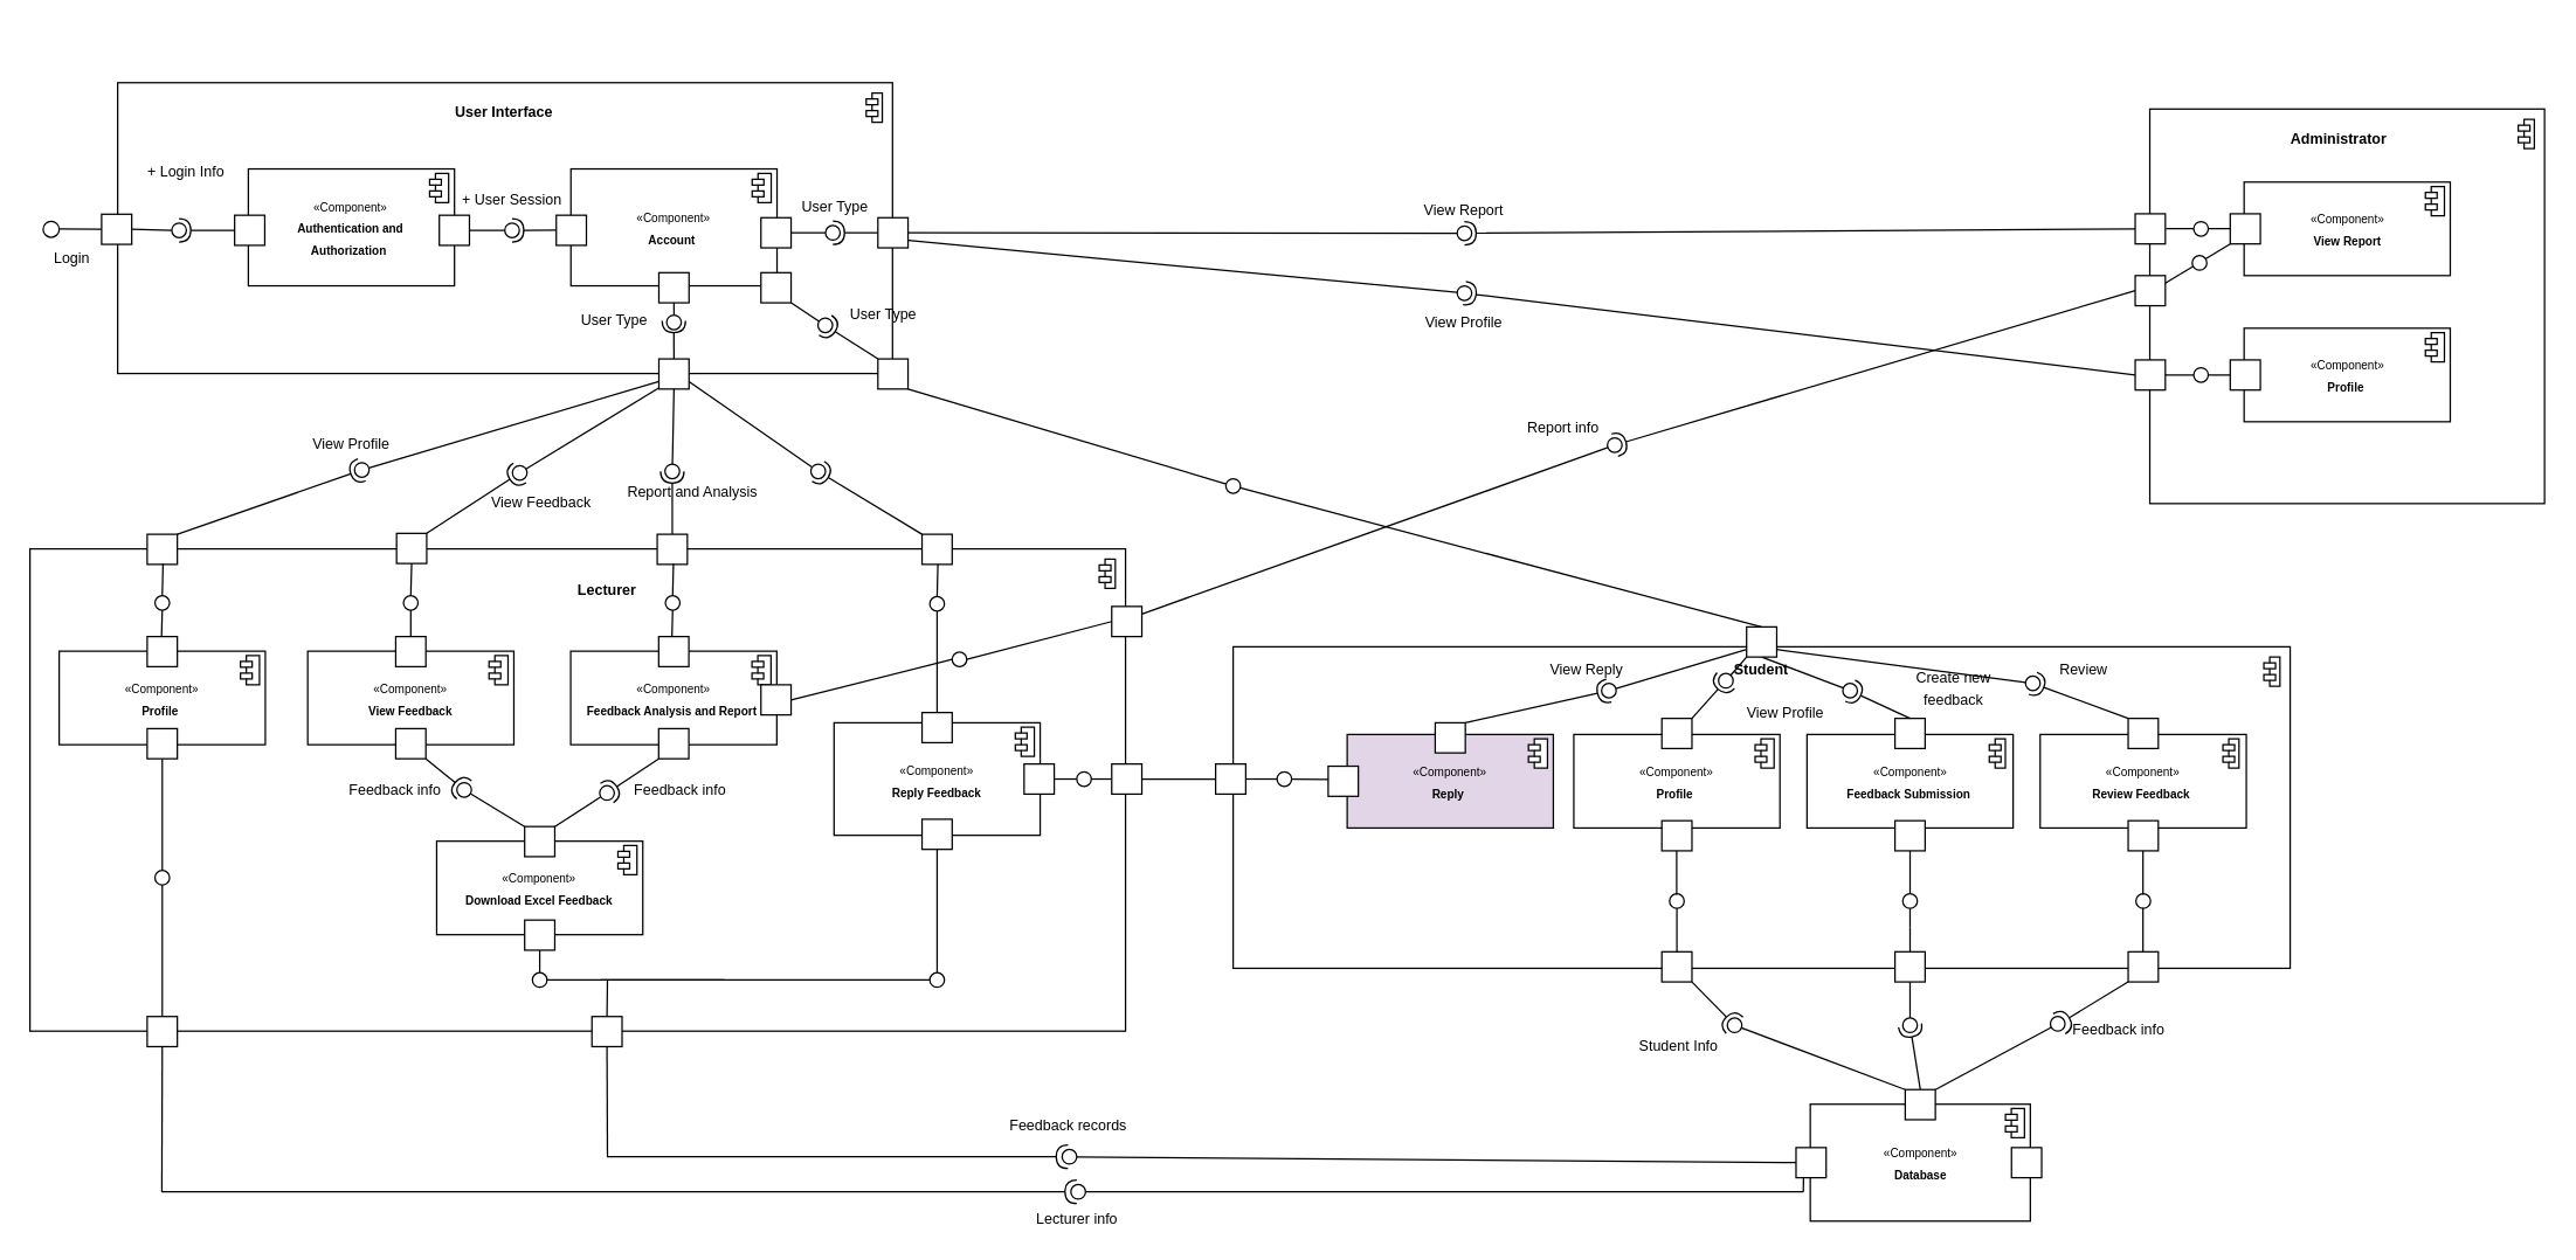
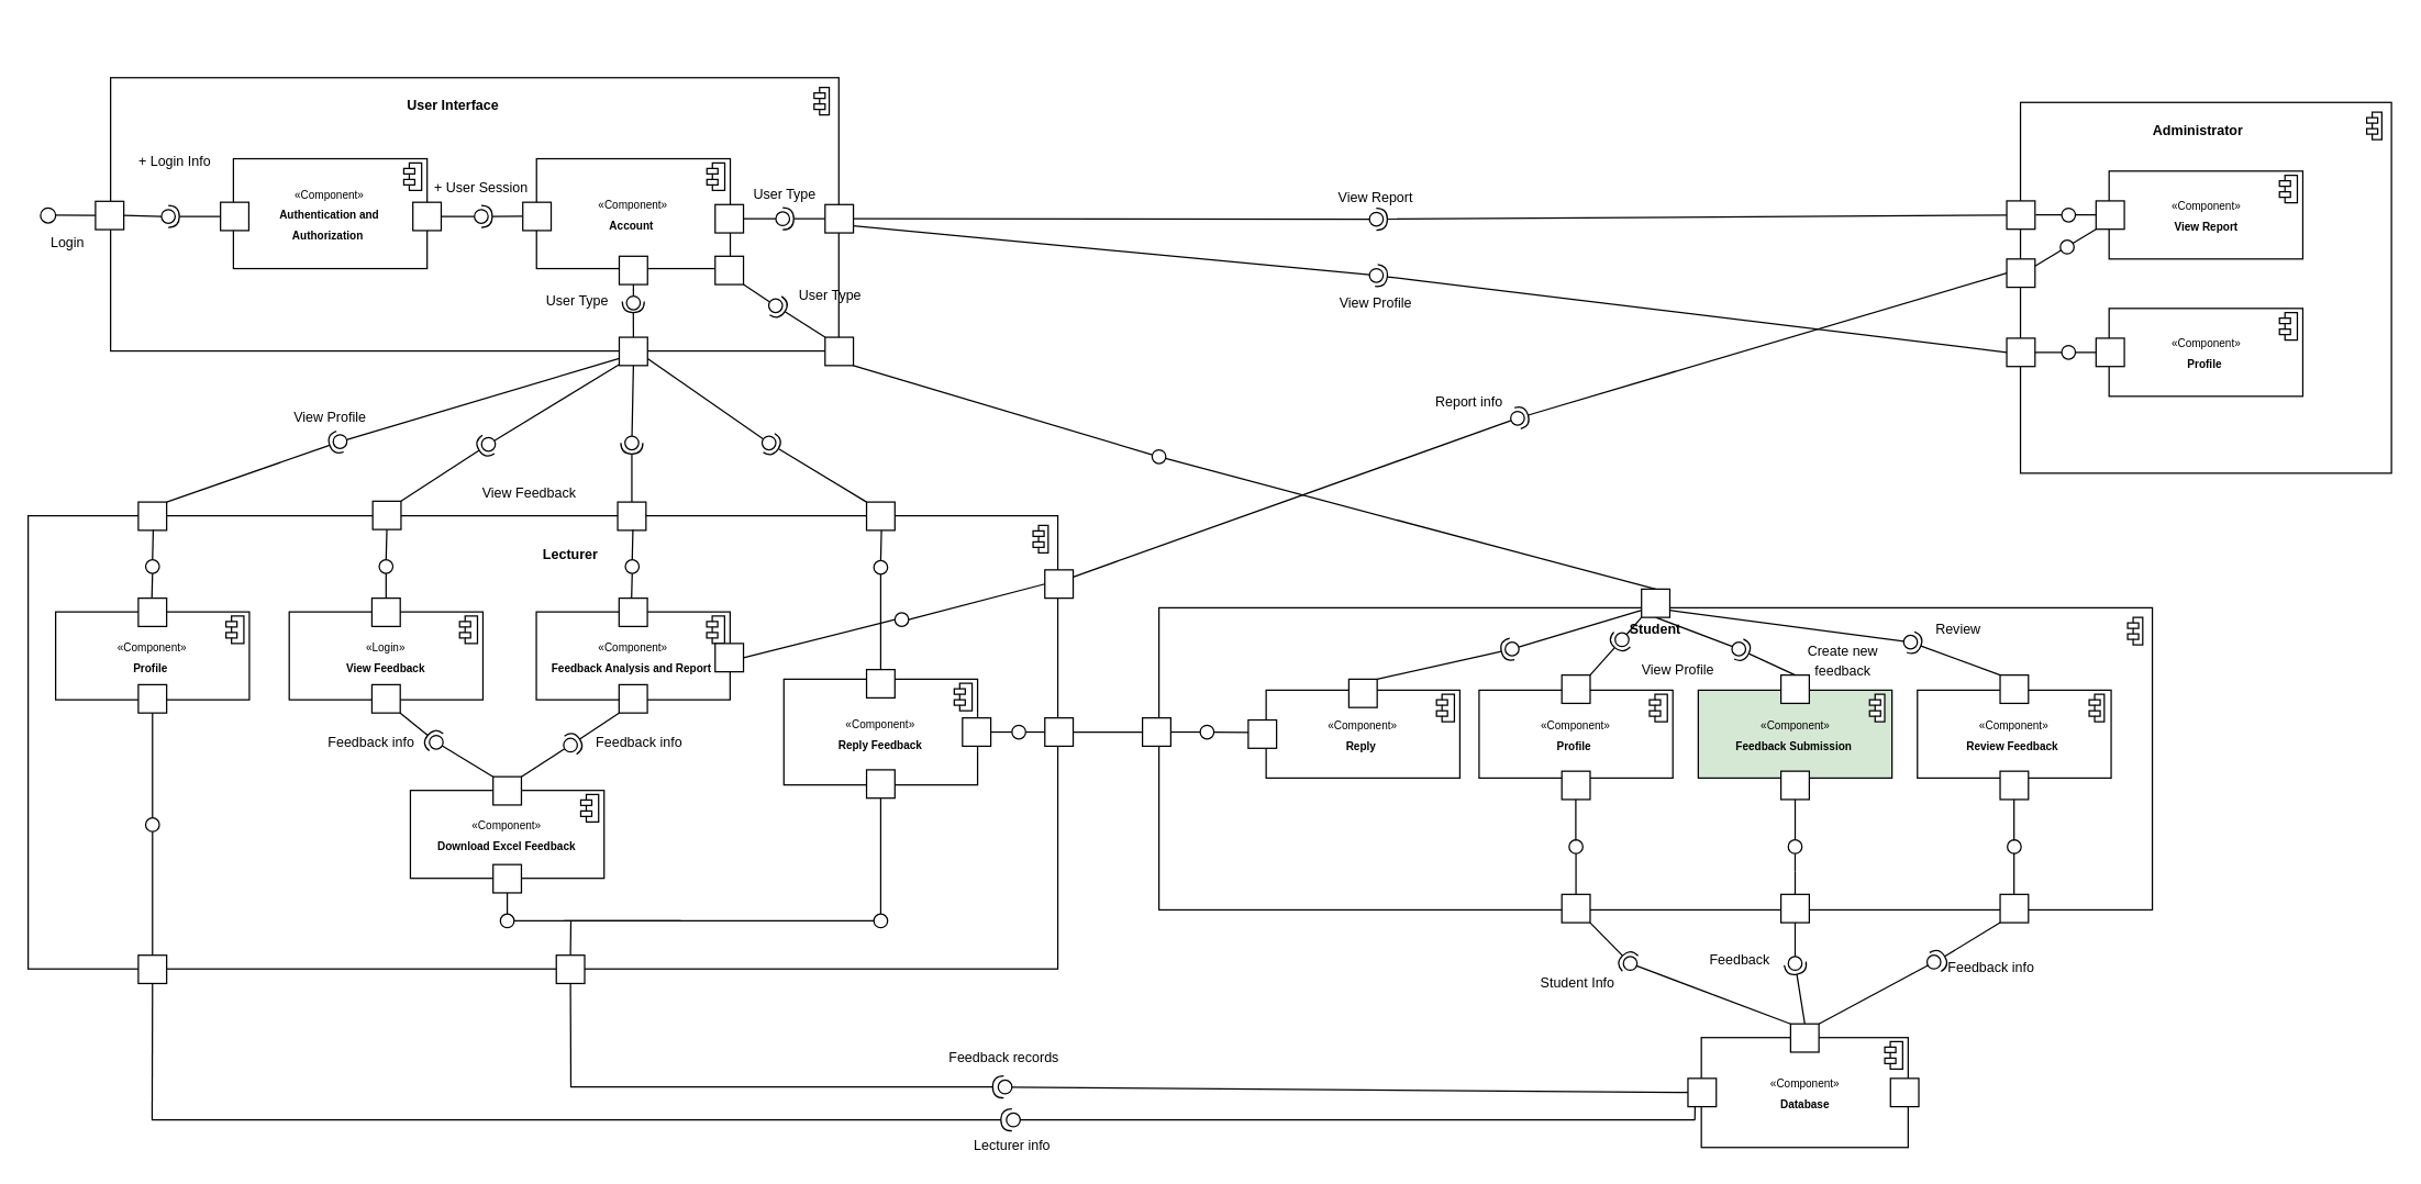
- <mxCell id="10" value="&lt;b style=&quot;border-color: var(--border-color);&quot;&gt;&lt;font style=&quot;font-size: 10px;&quot;&gt;User Interface&lt;/font&gt;&lt;/b&gt;" style="text;html=1;strokeColor=none;fillColor=none;align=center;verticalAlign=middle;whiteSpace=wrap;rounded=0;movable=1;resizable=1;rotatable=1;deletable=1;editable=1;locked=0;connectable=1;" vertex="1" parent="1"><mxGeometry x="304.38" y="66.53" width="81.24" height="19.47" as="geometry" /></mxCell>
+ <mxCell id="10" value="&lt;b style=&quot;border-color: var(--border-color);&quot;&gt;&lt;font style=&quot;font-size: 10px;&quot;&gt;User Interface&lt;/font&gt;&lt;/b&gt;" style="text;html=1;strokeColor=none;fillColor=none;align=center;verticalAlign=middle;whiteSpace=wrap;rounded=0;movable=1;resizable=1;rotatable=1;deletable=1;editable=1;locked=0;connectable=1;" vertex="1" parent="1"><mxGeometry x="289.38" y="66.53" width="81.24" height="19.47" as="geometry" /></mxCell>
- <mxCell id="227" value="&lt;font style=&quot;font-size: 10px;&quot;&gt;Report and Analysis&lt;/font&gt;" style="text;html=1;strokeColor=none;fillColor=none;align=center;verticalAlign=middle;whiteSpace=wrap;rounded=0;movable=1;resizable=1;rotatable=1;deletable=1;editable=1;locked=0;connectable=1;" vertex="1" parent="1"><mxGeometry x="421.03" y="328" width="104.5" height="15" as="geometry" /></mxCell>
- <mxCell id="226" value="&lt;font style=&quot;font-size: 10px;&quot;&gt;View Feedback&lt;/font&gt;" style="text;html=1;strokeColor=none;fillColor=none;align=center;verticalAlign=middle;whiteSpace=wrap;rounded=0;movable=1;resizable=1;rotatable=1;deletable=1;editable=1;locked=0;connectable=1;" vertex="1" parent="1"><mxGeometry x="330" y="335" width="80" height="15" as="geometry" /></mxCell>
+ <mxCell id="226" value="&lt;font style=&quot;font-size: 10px;&quot;&gt;View Feedback&lt;/font&gt;" style="text;html=1;strokeColor=none;fillColor=none;align=center;verticalAlign=middle;whiteSpace=wrap;rounded=0;movable=1;resizable=1;rotatable=1;deletable=1;editable=1;locked=0;connectable=1;" vertex="1" parent="1"><mxGeometry x="345" y="350" width="80" height="15" as="geometry" /></mxCell>
- <mxCell id="224" value="&lt;font style=&quot;font-size: 10px;&quot;&gt;View Reply&lt;/font&gt;" style="text;html=1;strokeColor=none;fillColor=none;align=center;verticalAlign=middle;whiteSpace=wrap;rounded=0;movable=1;resizable=1;rotatable=1;deletable=1;editable=1;locked=0;connectable=1;" vertex="1" parent="1"><mxGeometry x="1055.22" y="449" width="60.19" height="15" as="geometry" /></mxCell>
- <mxCell id="152" value="&lt;font style=&quot;font-size: 10px;&quot;&gt;Create new feedback&lt;/font&gt;" style="text;html=1;strokeColor=none;fillColor=none;align=center;verticalAlign=middle;whiteSpace=wrap;rounded=0;movable=1;resizable=1;rotatable=1;deletable=1;editable=1;locked=0;connectable=1;" vertex="1" parent="1"><mxGeometry x="1306" y="462" width="60.19" height="15" as="geometry" /></mxCell>
+ <mxCell id="152" value="&lt;font style=&quot;font-size: 10px;&quot;&gt;Create new feedback&lt;/font&gt;" style="text;html=1;strokeColor=none;fillColor=none;align=center;verticalAlign=middle;whiteSpace=wrap;rounded=0;movable=1;resizable=1;rotatable=1;deletable=1;editable=1;locked=0;connectable=1;" vertex="1" parent="1"><mxGeometry x="1311" y="472" width="60.19" height="15" as="geometry" /></mxCell>
- <mxCell id="20" value="&lt;font style=&quot;font-size: 8px;&quot;&gt;«Component»&lt;br&gt;&lt;b&gt;View Feedback&lt;/b&gt;&lt;br&gt;&lt;/font&gt;" style="html=1;dropTarget=0;whiteSpace=wrap;movable=1;resizable=1;rotatable=1;deletable=1;editable=1;locked=0;connectable=1;" vertex="1" parent="17"><mxGeometry x="150" width="141" height="64" as="geometry" /></mxCell>
+ <mxCell id="20" value="&lt;font style=&quot;font-size: 8px;&quot;&gt;«Login»&lt;br&gt;&lt;b&gt;View Feedback&lt;/b&gt;&lt;br&gt;&lt;/font&gt;" style="html=1;dropTarget=0;whiteSpace=wrap;movable=1;resizable=1;rotatable=1;deletable=1;editable=1;locked=0;connectable=1;" vertex="1" parent="17"><mxGeometry x="150" width="141" height="64" as="geometry" /></mxCell>
- <mxCell id="217" value="&lt;font style=&quot;font-size: 8px;&quot;&gt;«Component»&lt;br&gt;&lt;b&gt;Reply&amp;nbsp;&lt;/b&gt;&lt;br&gt;&lt;/font&gt;" style="html=1;dropTarget=0;whiteSpace=wrap;movable=1;resizable=1;rotatable=1;deletable=1;editable=1;locked=0;connectable=1;container=0;fillColor=#e1d5e7;" vertex="1" parent="1"><mxGeometry x="921" y="502" width="141" height="64" as="geometry" /></mxCell>
+ <mxCell id="217" value="&lt;font style=&quot;font-size: 8px;&quot;&gt;«Component»&lt;br&gt;&lt;b&gt;Reply&amp;nbsp;&lt;/b&gt;&lt;br&gt;&lt;/font&gt;" style="html=1;dropTarget=0;whiteSpace=wrap;movable=1;resizable=1;rotatable=1;deletable=1;editable=1;locked=0;connectable=1;container=0;" vertex="1" parent="1"><mxGeometry x="921" y="502" width="141" height="64" as="geometry" /></mxCell>
- <mxCell id="138" value="&lt;font style=&quot;font-size: 8px;&quot;&gt;«Component»&lt;br&gt;&lt;b&gt;Feedback Submission&amp;nbsp;&lt;/b&gt;&lt;br&gt;&lt;/font&gt;" style="html=1;dropTarget=0;whiteSpace=wrap;movable=1;resizable=1;rotatable=1;deletable=1;editable=1;locked=0;connectable=1;container=0;" vertex="1" parent="1"><mxGeometry x="1235.5" y="502" width="141" height="64" as="geometry" /></mxCell>
+ <mxCell id="138" value="&lt;font style=&quot;font-size: 8px;&quot;&gt;«Component»&lt;br&gt;&lt;b&gt;Feedback Submission&amp;nbsp;&lt;/b&gt;&lt;br&gt;&lt;/font&gt;" style="html=1;dropTarget=0;whiteSpace=wrap;movable=1;resizable=1;rotatable=1;deletable=1;editable=1;locked=0;connectable=1;container=0;fillColor=#d5e8d4;" vertex="1" parent="1"><mxGeometry x="1235.5" y="502" width="141" height="64" as="geometry" /></mxCell>
+ <mxCell id="193" value="&lt;font style=&quot;font-size: 10px;&quot;&gt;Feedback&lt;/font&gt;" style="text;html=1;strokeColor=none;fillColor=none;align=center;verticalAlign=middle;whiteSpace=wrap;rounded=0;movable=1;resizable=1;rotatable=1;deletable=1;editable=1;locked=0;connectable=1;" vertex="1" parent="1"><mxGeometry x="1235.51" y="690" width="60.19" height="15" as="geometry" /></mxCell>
